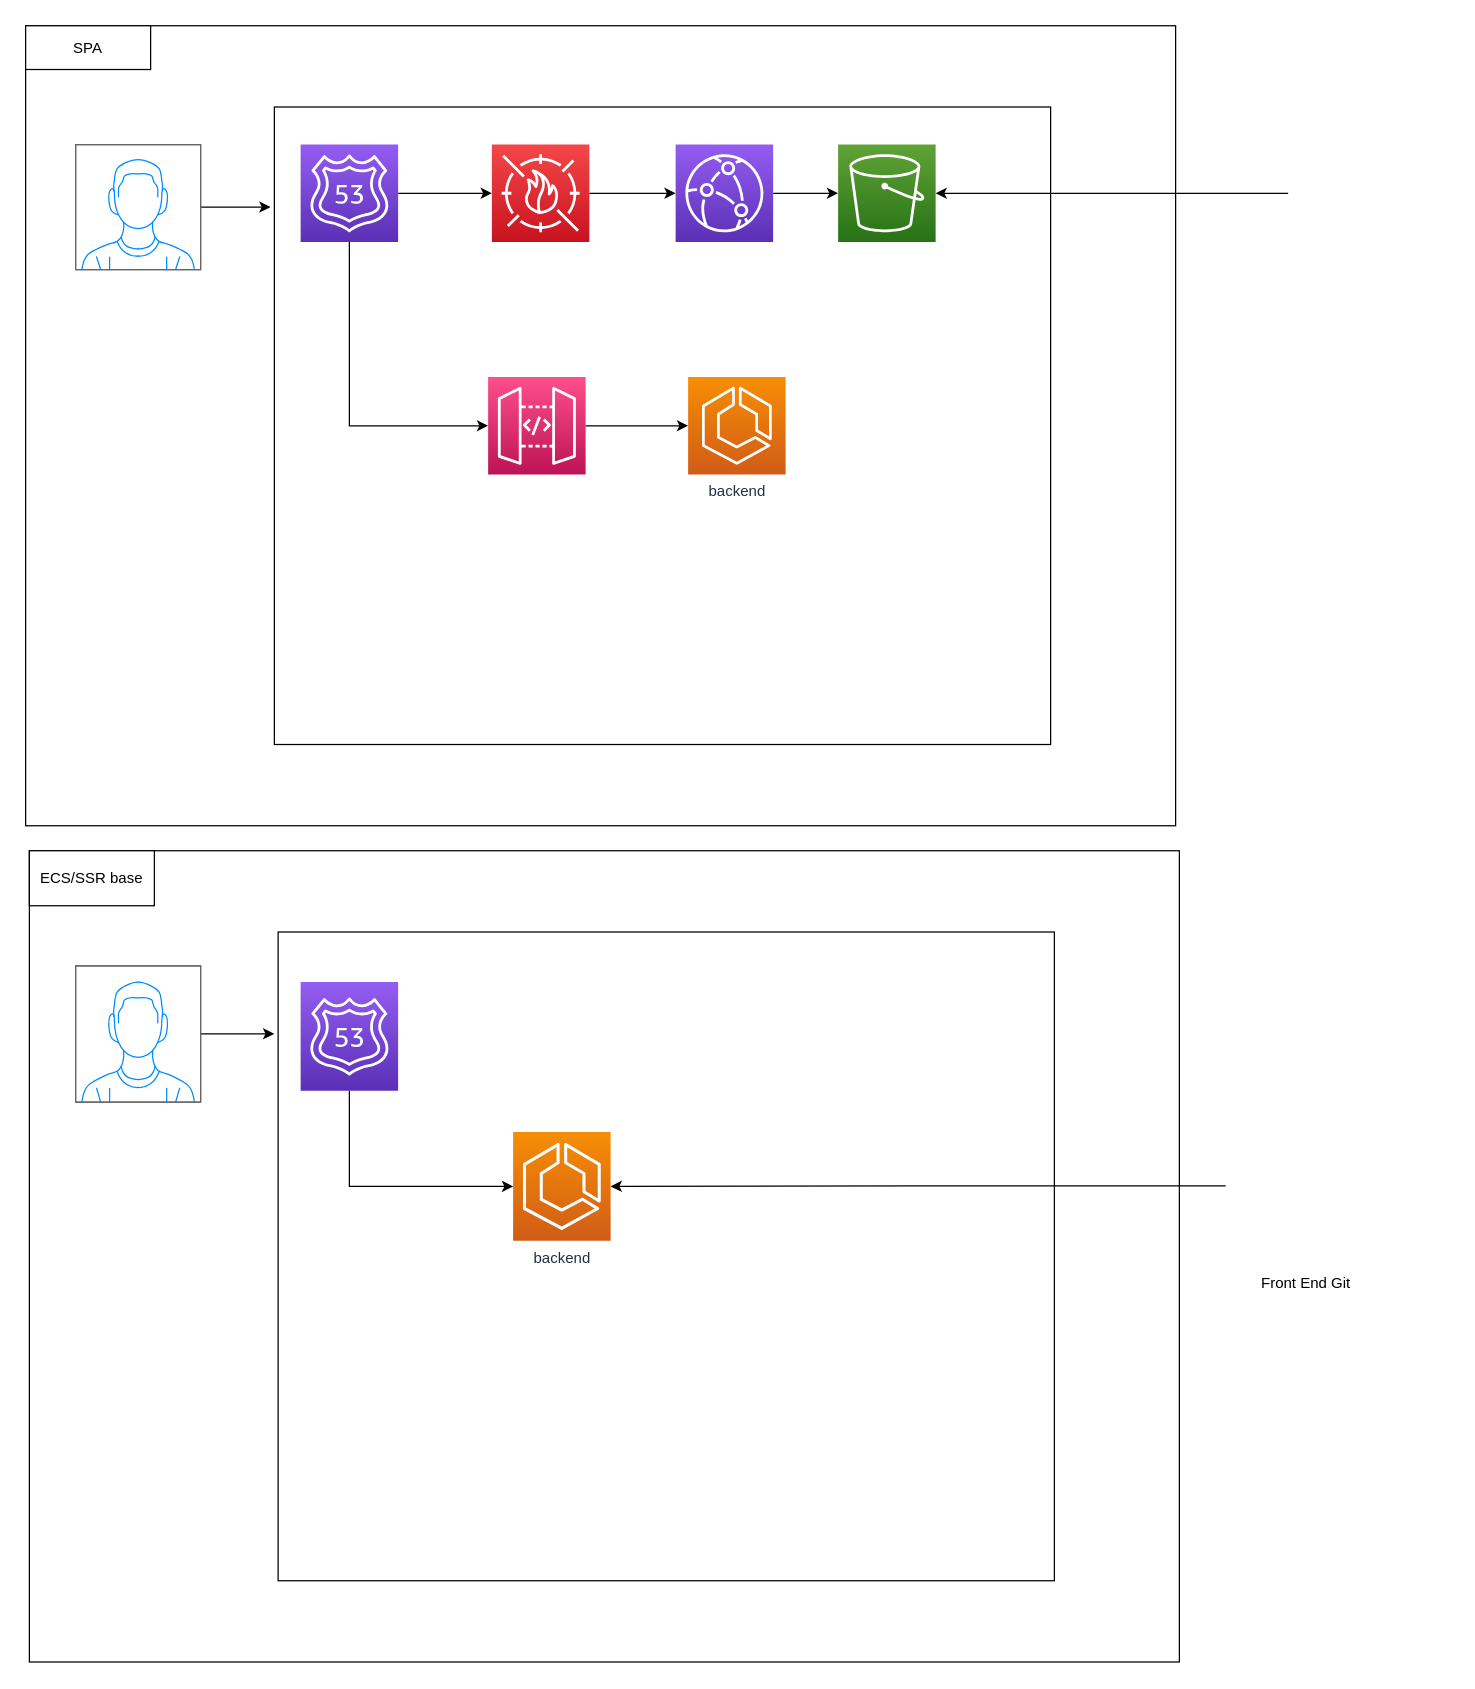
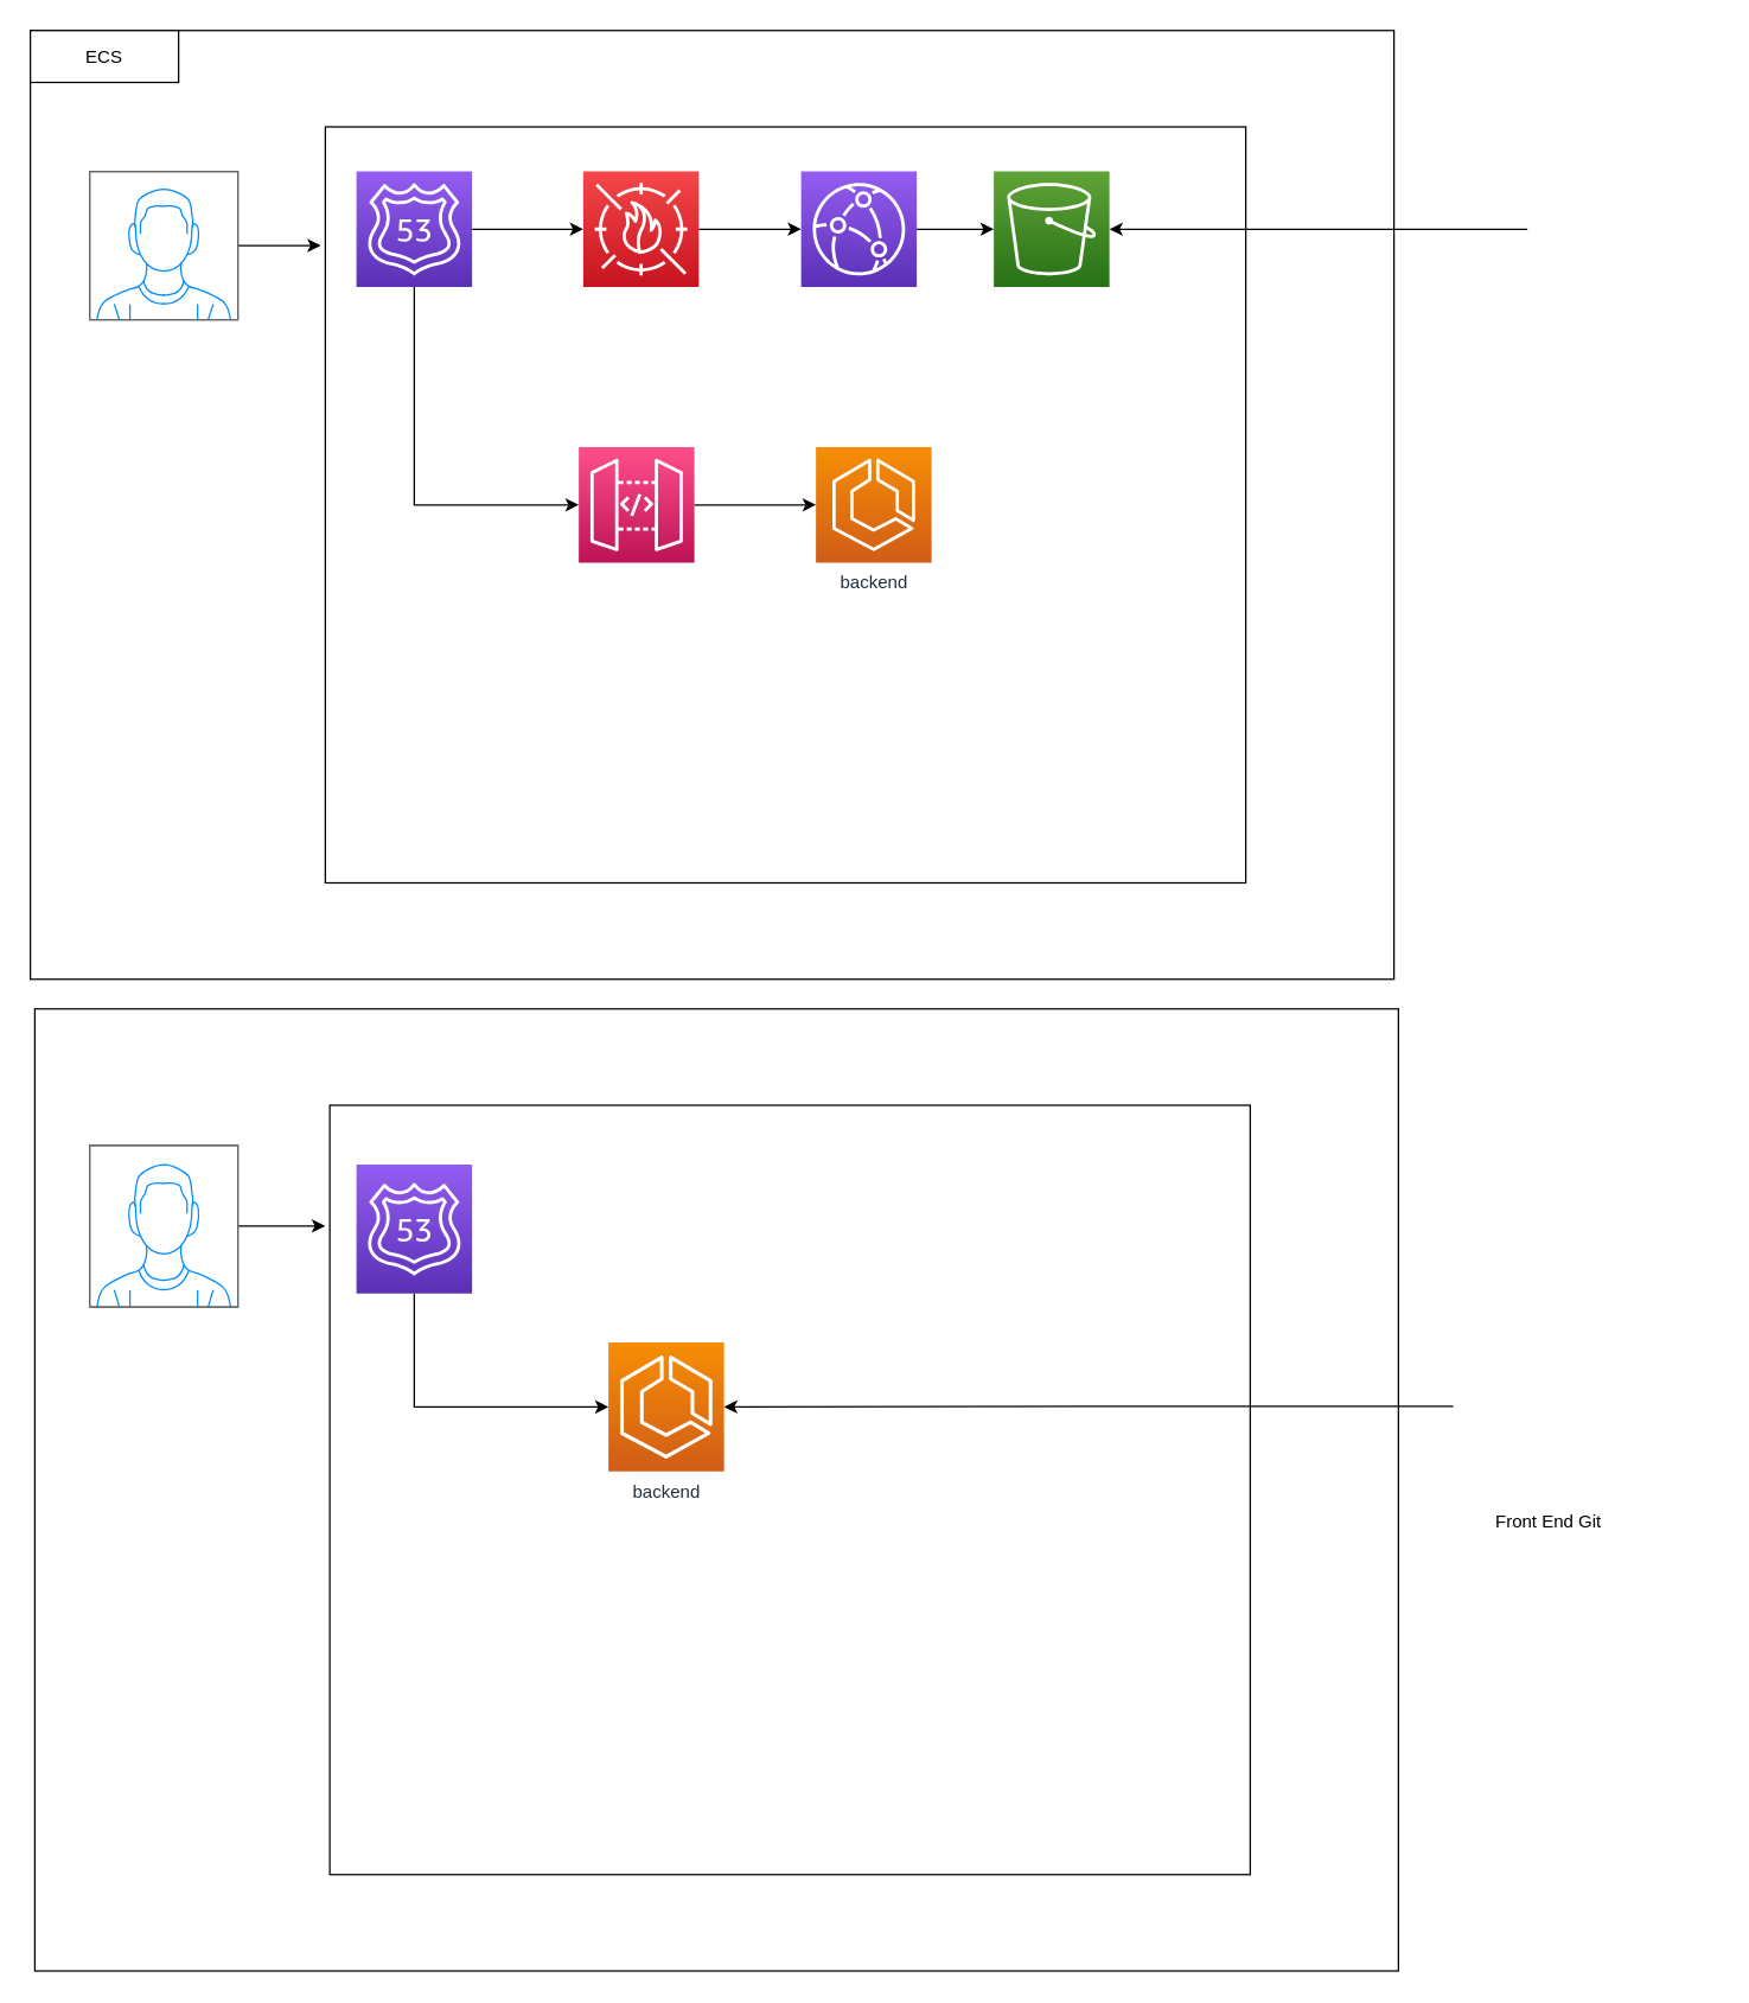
- <mxCell id="17" value="SPA" style="rounded=0;whiteSpace=wrap;html=1;" vertex="1" parent="1"><mxGeometry x="20" y="20" width="100" height="35" as="geometry" /></mxCell>
+ <mxCell id="17" value="ECS" style="rounded=0;whiteSpace=wrap;html=1;" vertex="1" parent="1"><mxGeometry x="20" y="20" width="100" height="35" as="geometry" /></mxCell>
- <mxCell id="27" value="ECS/SSR base" style="rounded=0;whiteSpace=wrap;html=1;" vertex="1" parent="1"><mxGeometry x="23" y="680" width="100" height="44" as="geometry" /></mxCell>
